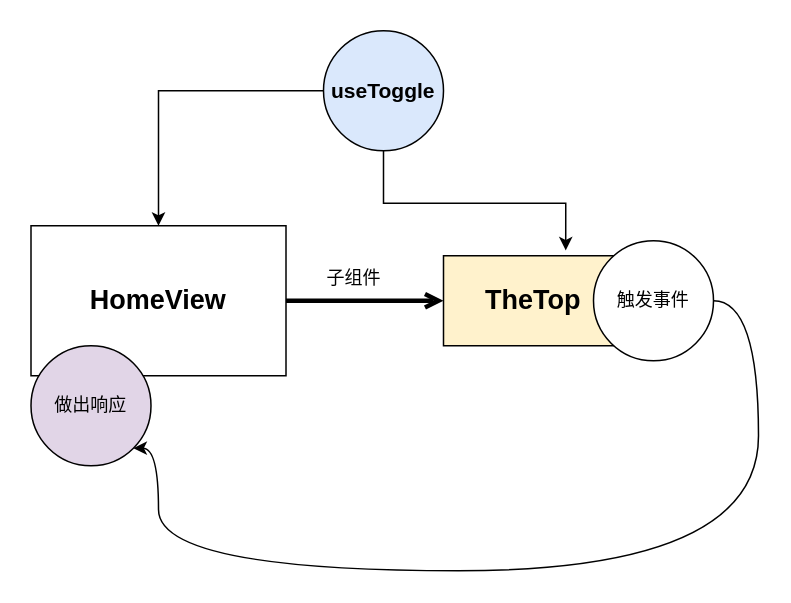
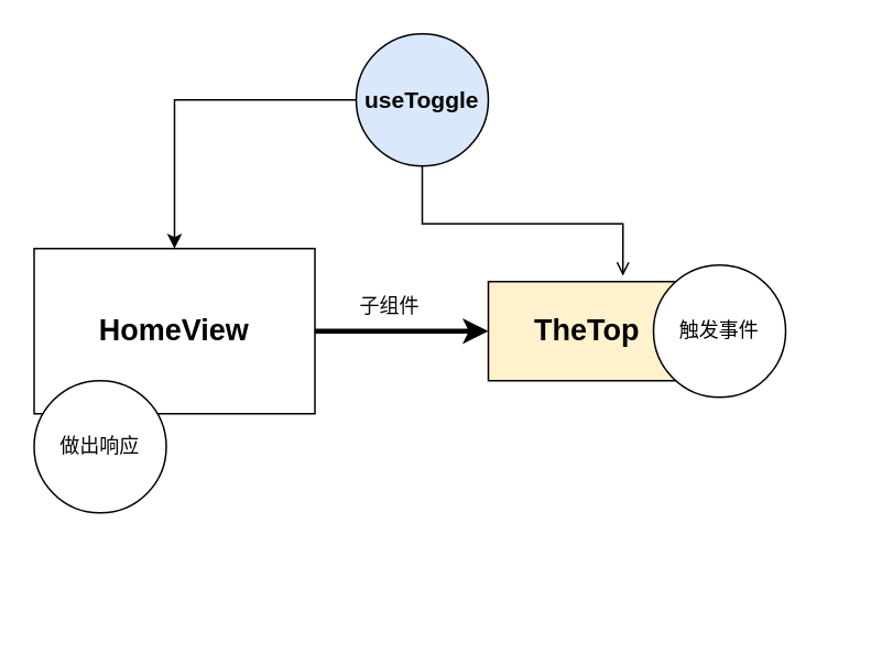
- <mxCell id="5" style="edgeStyle=orthogonalEdgeStyle;rounded=0;orthogonalLoop=1;jettySize=auto;html=1;entryX=0.679;entryY=-0.059;entryDx=0;entryDy=0;entryPerimeter=0;" edge="1" parent="1" source="6" target="7"><mxGeometry relative="1" as="geometry" /></mxCell>
+ <mxCell id="5" style="edgeStyle=orthogonalEdgeStyle;rounded=0;orthogonalLoop=1;jettySize=auto;html=1;entryX=0.679;entryY=-0.059;entryDx=0;entryDy=0;entryPerimeter=0;endArrow=open;" edge="1" parent="1" source="6" target="7"><mxGeometry relative="1" as="geometry" /></mxCell>
- <mxCell id="2" value="" style="edgeStyle=orthogonalEdgeStyle;rounded=0;orthogonalLoop=1;jettySize=auto;html=1;strokeWidth=3;endArrow=open;" edge="1" parent="1" source="3" target="7"><mxGeometry relative="1" as="geometry" /></mxCell>
+ <mxCell id="2" value="" style="edgeStyle=orthogonalEdgeStyle;rounded=0;orthogonalLoop=1;jettySize=auto;html=1;strokeWidth=3;" edge="1" parent="1" source="3" target="7"><mxGeometry relative="1" as="geometry" /></mxCell>
- <mxCell id="11" value="做出响应" style="ellipse;whiteSpace=wrap;html=1;aspect=fixed;fillColor=#e1d5e7;" vertex="1" parent="1"><mxGeometry x="20" y="230" width="80" height="80" as="geometry" /></mxCell>
+ <mxCell id="11" value="做出响应" style="ellipse;whiteSpace=wrap;html=1;aspect=fixed;" vertex="1" parent="1"><mxGeometry x="20" y="230" width="80" height="80" as="geometry" /></mxCell>
- <mxCell id="9" style="edgeStyle=orthogonalEdgeStyle;rounded=0;orthogonalLoop=1;jettySize=auto;html=1;elbow=vertical;curved=1;entryX=1;entryY=1;entryDx=0;entryDy=0;" edge="1" parent="1" source="10" target="11"><mxGeometry relative="1" as="geometry"><mxPoint x="95" y="300" as="targetPoint" /><Array as="points"><mxPoint x="505" y="200" /><mxPoint x="505" y="380" /><mxPoint x="105" y="380" /><mxPoint x="105" y="298" /></Array></mxGeometry></mxCell>
